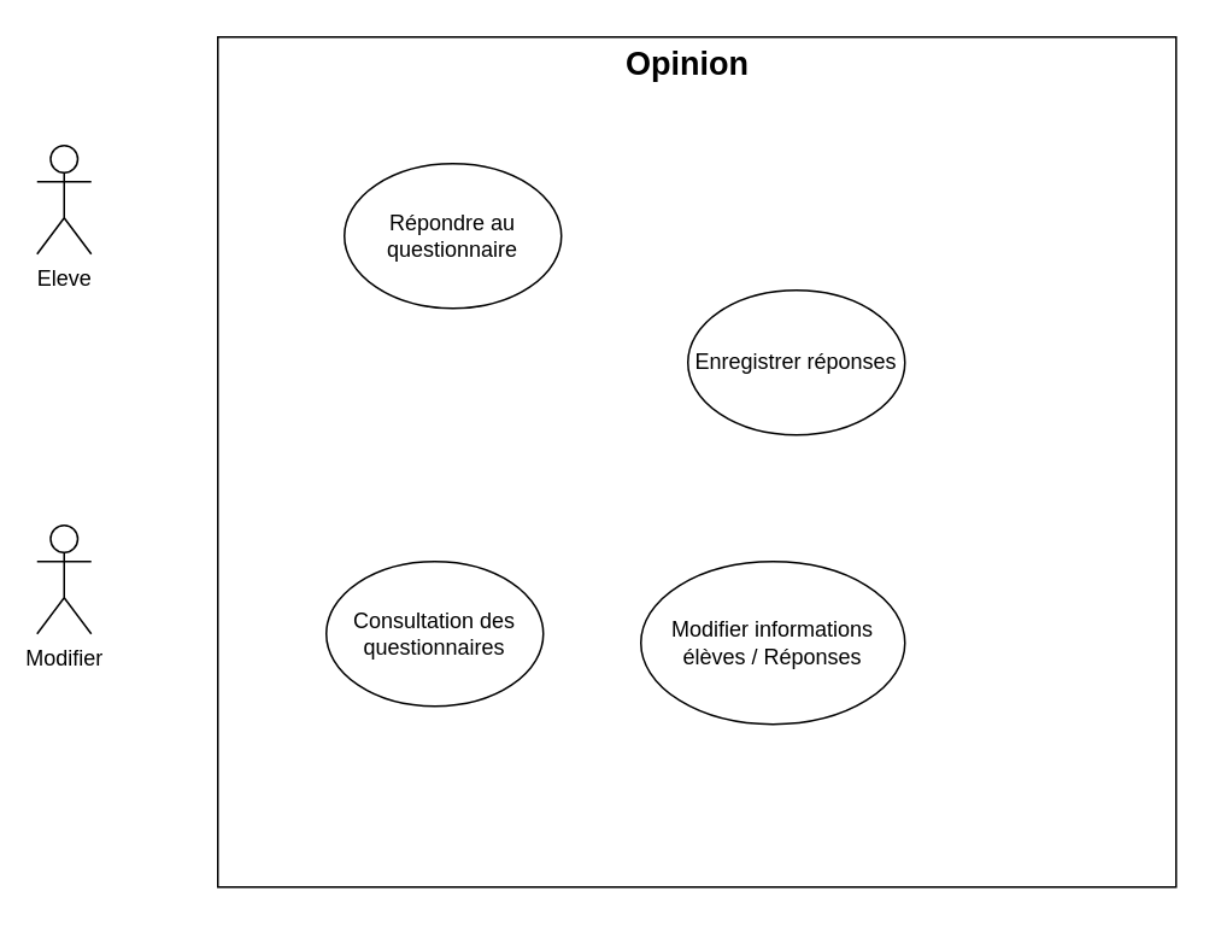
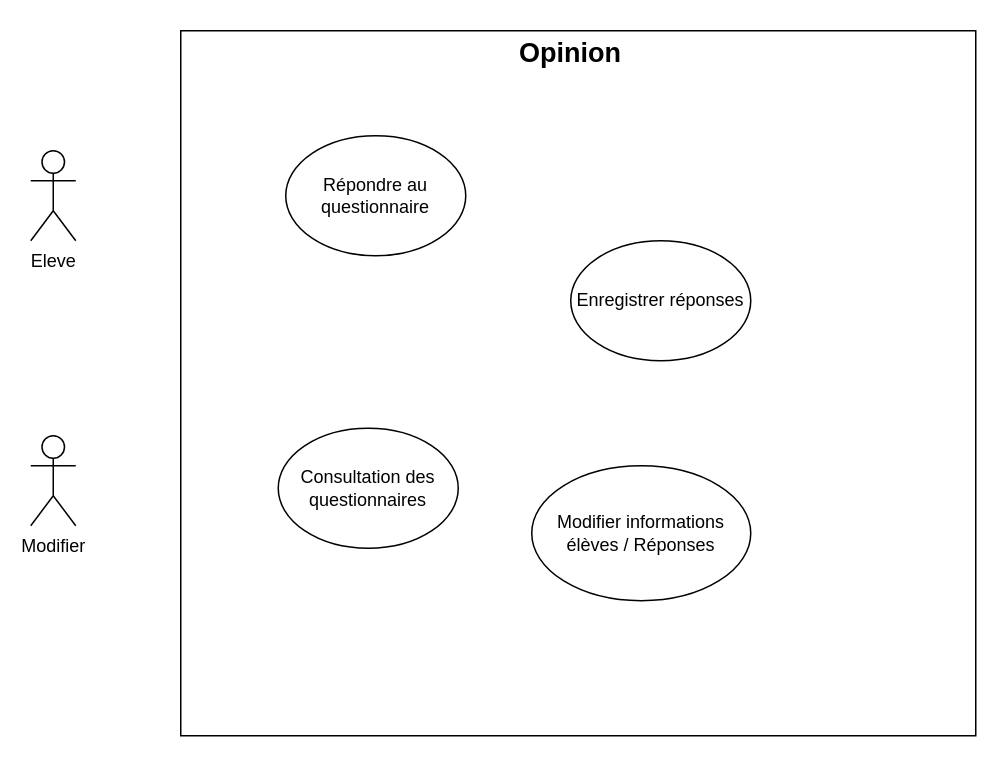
- <mxCell id="4" value="Eleve&lt;br&gt;" style="shape=umlActor;verticalLabelPosition=bottom;verticalAlign=top;html=1;outlineConnect=0;" vertex="1" parent="1"><mxGeometry x="20" y="80" width="30" height="60" as="geometry" /></mxCell>
+ <mxCell id="4" value="Eleve&lt;br&gt;" style="shape=umlActor;verticalLabelPosition=bottom;verticalAlign=top;html=1;outlineConnect=0;" vertex="1" parent="1"><mxGeometry x="20" y="100" width="30" height="60" as="geometry" /></mxCell>
- <mxCell id="8" value="Consultation des questionnaires" style="ellipse;whiteSpace=wrap;html=1;fillColor=none;" vertex="1" parent="1"><mxGeometry x="180" y="310" width="120" height="80" as="geometry" /></mxCell>
+ <mxCell id="8" value="Consultation des questionnaires" style="ellipse;whiteSpace=wrap;html=1;fillColor=none;" vertex="1" parent="1"><mxGeometry x="185" y="285" width="120" height="80" as="geometry" /></mxCell>
